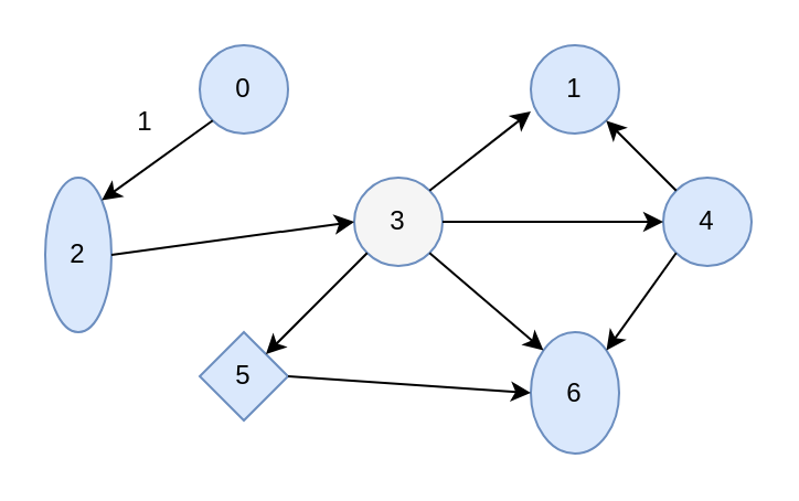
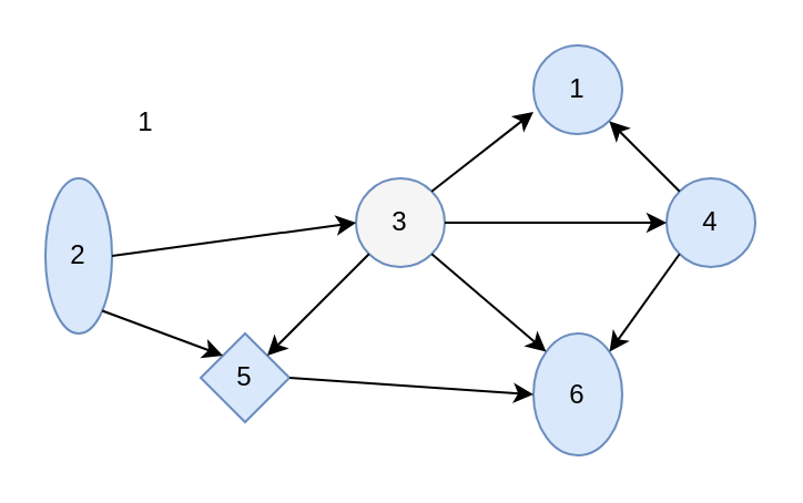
- <mxCell id="2" value="0" style="ellipse;whiteSpace=wrap;html=1;aspect=fixed;fillColor=#dae8fc;strokeColor=#6c8ebf;" vertex="1" parent="1"><mxGeometry x="90" y="20" width="40" height="40" as="geometry" /></mxCell>
- <mxCell id="9" value="" style="endArrow=classic;html=1;rounded=0;exitX=0;exitY=1;exitDx=0;exitDy=0;entryX=1;entryY=0;entryDx=0;entryDy=0;" edge="1" parent="1" source="2" target="4"><mxGeometry width="50" height="50" relative="1" as="geometry"><mxPoint x="320" y="240" as="sourcePoint" /><mxPoint x="380" y="190" as="targetPoint" /></mxGeometry></mxCell>
+ <mxCell id="10" value="" style="endArrow=classic;html=1;rounded=0;exitX=1;exitY=1;exitDx=0;exitDy=0;entryX=0;entryY=0;entryDx=0;entryDy=0;" edge="1" parent="1" source="4" target="7"><mxGeometry width="50" height="50" relative="1" as="geometry"><mxPoint x="106" y="64" as="sourcePoint" /><mxPoint x="64" y="96" as="targetPoint" /></mxGeometry></mxCell>
